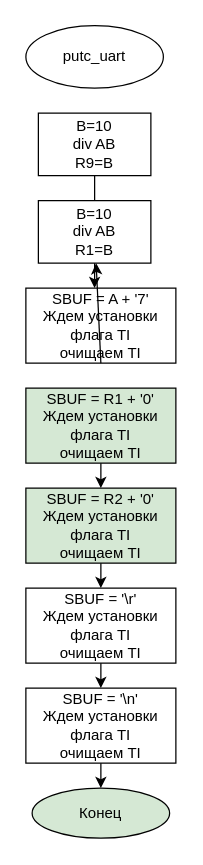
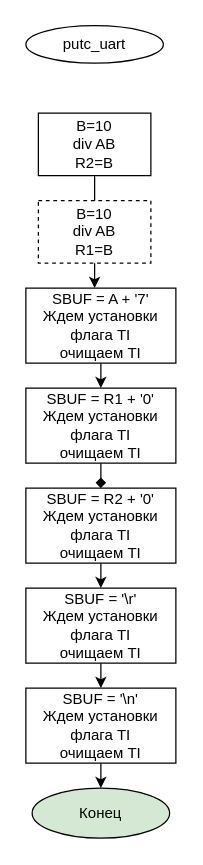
- <mxCell id="2" value="putc_uart" style="ellipse;whiteSpace=wrap;html=1;" vertex="1" parent="1"><mxGeometry x="20" y="20" width="110" height="50" as="geometry" /></mxCell>
+ <mxCell id="2" value="putc_uart" style="ellipse;whiteSpace=wrap;html=1;" vertex="1" parent="1"><mxGeometry x="20" y="20" width="110" height="30" as="geometry" /></mxCell>
- <mxCell id="3" value="B=10&lt;br&gt;div AB&lt;br&gt;R9=B" style="rounded=0;whiteSpace=wrap;html=1;" vertex="1" parent="1"><mxGeometry x="30" y="90" width="90" height="50" as="geometry" /></mxCell>
+ <mxCell id="3" value="B=10&lt;br&gt;div AB&lt;br&gt;R2=B" style="rounded=0;whiteSpace=wrap;html=1;" vertex="1" parent="1"><mxGeometry x="30" y="90" width="90" height="50" as="geometry" /></mxCell>
- <mxCell id="4" value="B=10&lt;br&gt;div AB&lt;br&gt;R1=B" style="rounded=0;whiteSpace=wrap;html=1;" vertex="1" parent="1"><mxGeometry x="30" y="160" width="90" height="50" as="geometry" /></mxCell>
+ <mxCell id="4" value="B=10&lt;br&gt;div AB&lt;br&gt;R1=B" style="rounded=0;whiteSpace=wrap;html=1;dashed=1;" vertex="1" parent="1"><mxGeometry x="30" y="160" width="90" height="50" as="geometry" /></mxCell>
- <mxCell id="13" value="" style="endArrow=classic;html=1;exitX=0.5;exitY=1;exitDx=0;exitDy=0;" edge="1" parent="1" source="5" target="4"><mxGeometry width="50" height="50" relative="1" as="geometry"><mxPoint x="-70" y="360" as="sourcePoint" /><mxPoint x="-20" y="310" as="targetPoint" /></mxGeometry></mxCell>
+ <mxCell id="13" value="" style="endArrow=classic;html=1;entryX=0.5;entryY=0;entryDx=0;entryDy=0;exitX=0.5;exitY=1;exitDx=0;exitDy=0;" edge="1" parent="1" source="5" target="6"><mxGeometry width="50" height="50" relative="1" as="geometry"><mxPoint x="-70" y="360" as="sourcePoint" /><mxPoint x="-20" y="310" as="targetPoint" /></mxGeometry></mxCell>
- <mxCell id="6" value="SBUF = R1 + '0'&lt;br&gt;Ждем установки флага TI&lt;br&gt;очищаем TI" style="rounded=0;whiteSpace=wrap;html=1;fillColor=#d5e8d4;" vertex="1" parent="1"><mxGeometry x="20" y="310" width="120" height="60" as="geometry" /></mxCell>
+ <mxCell id="6" value="SBUF = R1 + '0'&lt;br&gt;Ждем установки флага TI&lt;br&gt;очищаем TI" style="rounded=0;whiteSpace=wrap;html=1;" vertex="1" parent="1"><mxGeometry x="20" y="310" width="120" height="60" as="geometry" /></mxCell>
- <mxCell id="14" value="" style="endArrow=classic;html=1;entryX=0.5;entryY=0;entryDx=0;entryDy=0;exitX=0.5;exitY=1;exitDx=0;exitDy=0;" edge="1" parent="1" source="6" target="7"><mxGeometry width="50" height="50" relative="1" as="geometry"><mxPoint x="-20" y="420" as="sourcePoint" /><mxPoint x="30" y="370" as="targetPoint" /></mxGeometry></mxCell>
+ <mxCell id="14" value="" style="endArrow=diamond;html=1;entryX=0.5;entryY=0;entryDx=0;entryDy=0;exitX=0.5;exitY=1;exitDx=0;exitDy=0;" edge="1" parent="1" source="6" target="7"><mxGeometry width="50" height="50" relative="1" as="geometry"><mxPoint x="-20" y="420" as="sourcePoint" /><mxPoint x="30" y="370" as="targetPoint" /></mxGeometry></mxCell>
- <mxCell id="7" value="&lt;span&gt;SBUF = R2 + '0'&lt;/span&gt;&lt;br&gt;&lt;span&gt;Ждем установки флага TI&lt;/span&gt;&lt;br&gt;&lt;span&gt;очищаем TI&lt;/span&gt;" style="rounded=0;whiteSpace=wrap;html=1;fillColor=#d5e8d4;" vertex="1" parent="1"><mxGeometry x="20" y="390" width="120" height="60" as="geometry" /></mxCell>
+ <mxCell id="7" value="&lt;span&gt;SBUF = R2 + '0'&lt;/span&gt;&lt;br&gt;&lt;span&gt;Ждем установки флага TI&lt;/span&gt;&lt;br&gt;&lt;span&gt;очищаем TI&lt;/span&gt;" style="rounded=0;whiteSpace=wrap;html=1;" vertex="1" parent="1"><mxGeometry x="20" y="390" width="120" height="60" as="geometry" /></mxCell>
